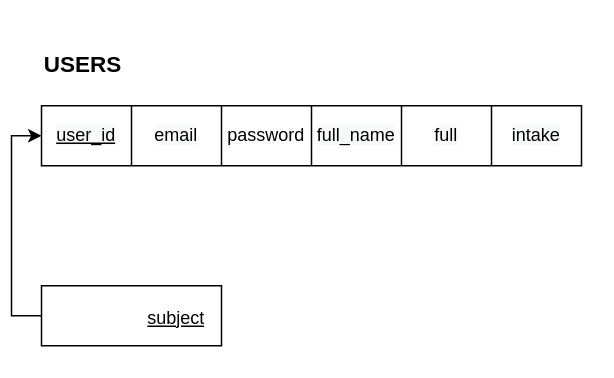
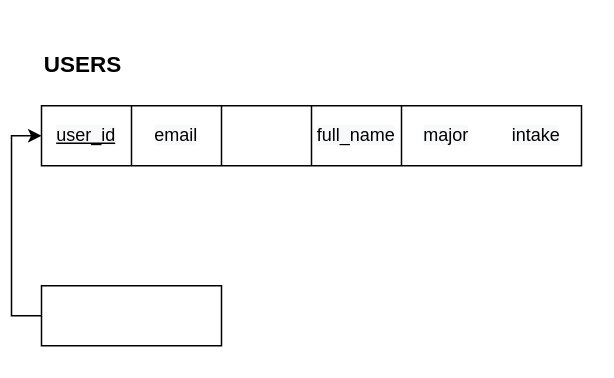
- <mxCell id="6" value="&lt;span&gt;password&lt;/span&gt;" style="shape=partialRectangle;html=1;whiteSpace=wrap;connectable=0;overflow=hidden;fillColor=none;top=0;left=0;bottom=0;right=0;pointerEvents=1;" vertex="1" parent="3"><mxGeometry x="120" width="60" height="40" as="geometry"><mxRectangle width="60" height="40" as="alternateBounds" /></mxGeometry></mxCell>
- <mxCell id="8" value="&lt;span style=&quot;color: rgb(0, 0, 0); font-family: helvetica; font-size: 12px; font-style: normal; font-weight: 400; letter-spacing: normal; text-align: center; text-indent: 0px; text-transform: none; word-spacing: 0px; background-color: rgb(248, 249, 250); display: inline; float: none;&quot;&gt;full&lt;/span&gt;" style="shape=partialRectangle;html=1;whiteSpace=wrap;connectable=0;overflow=hidden;fillColor=none;top=0;left=0;bottom=0;right=0;pointerEvents=1;" vertex="1" parent="3"><mxGeometry x="240" width="60" height="40" as="geometry"><mxRectangle width="60" height="40" as="alternateBounds" /></mxGeometry></mxCell>
+ <mxCell id="8" value="&lt;span style=&quot;color: rgb(0, 0, 0); font-family: helvetica; font-size: 12px; font-style: normal; font-weight: 400; letter-spacing: normal; text-align: center; text-indent: 0px; text-transform: none; word-spacing: 0px; background-color: rgb(248, 249, 250); display: inline; float: none;&quot;&gt;major&lt;/span&gt;" style="shape=partialRectangle;html=1;whiteSpace=wrap;connectable=0;overflow=hidden;fillColor=none;top=0;left=0;bottom=0;right=0;pointerEvents=1;" vertex="1" parent="3"><mxGeometry x="240" width="60" height="40" as="geometry"><mxRectangle width="60" height="40" as="alternateBounds" /></mxGeometry></mxCell>
- <mxCell id="13" value="&lt;font style=&quot;font-size: 12px&quot;&gt;&lt;u&gt;subject&lt;/u&gt;&lt;/font&gt;" style="shape=partialRectangle;html=1;whiteSpace=wrap;connectable=0;overflow=hidden;fillColor=none;top=0;left=0;bottom=0;right=0;pointerEvents=1;fontSize=15;" vertex="1" parent="12"><mxGeometry x="60" width="60" height="40" as="geometry"><mxRectangle width="60" height="40" as="alternateBounds" /></mxGeometry></mxCell>
